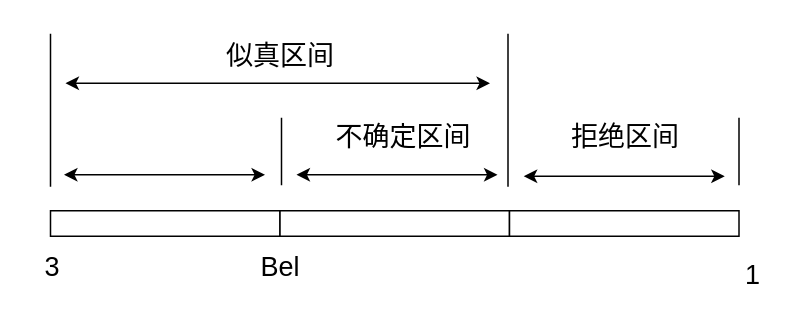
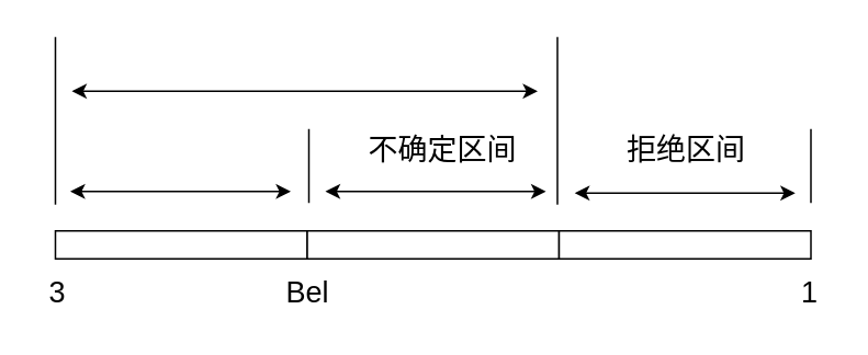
- <mxCell id="9" value="&lt;font style=&quot;font-size: 18px;&quot;&gt;似真区间&lt;/font&gt;" style="text;html=1;align=center;verticalAlign=middle;resizable=0;points=[];autosize=1;strokeColor=none;fillColor=none;" vertex="1" parent="1"><mxGeometry x="141" y="20" width="90" height="33" as="geometry" /></mxCell>
- <mxCell id="17" value="&lt;span style=&quot;font-size: 18px;&quot;&gt;1&lt;/span&gt;" style="text;html=1;align=center;verticalAlign=middle;resizable=0;points=[];autosize=1;strokeColor=none;fillColor=none;" vertex="1" parent="1"><mxGeometry x="487" y="166" width="28" height="33" as="geometry" /></mxCell>
+ <mxCell id="17" value="&lt;span style=&quot;font-size: 18px;&quot;&gt;1&lt;/span&gt;" style="text;html=1;align=center;verticalAlign=middle;resizable=0;points=[];autosize=1;strokeColor=none;fillColor=none;" vertex="1" parent="1"><mxGeometry x="477" y="161" width="28" height="33" as="geometry" /></mxCell>
